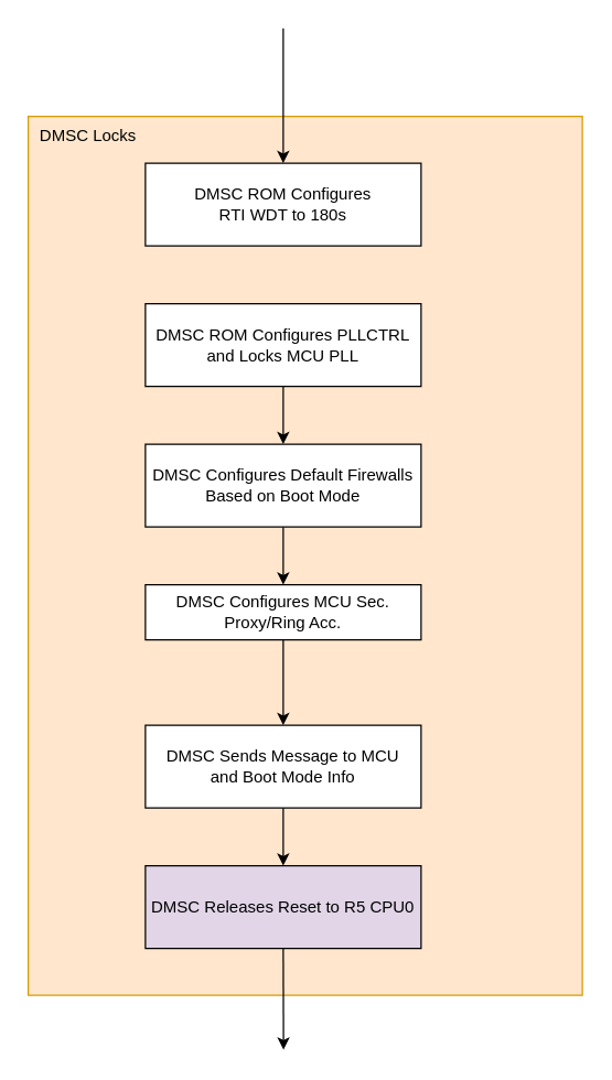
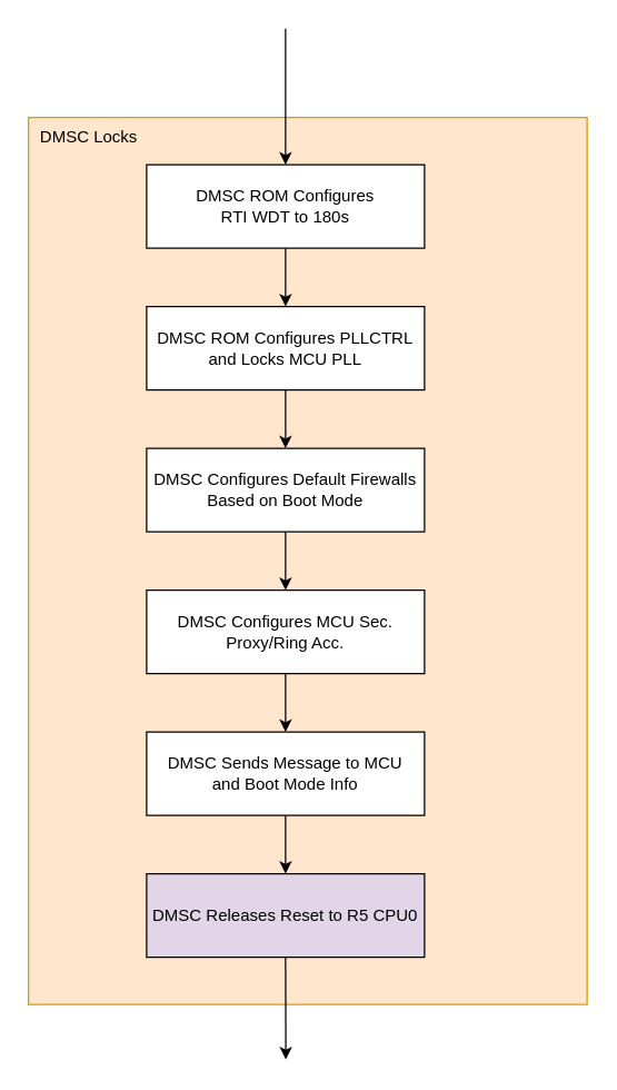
+ <mxCell id="5" style="edgeStyle=none;html=1;exitX=0.5;exitY=1;exitDx=0;exitDy=0;" parent="1" source="7" target="4" edge="1"><mxGeometry relative="1" as="geometry" /></mxCell>
- <mxCell id="11" value="DMSC Configures MCU Sec. Proxy/Ring Acc." style="rounded=0;whiteSpace=wrap;html=1;" parent="1" vertex="1"><mxGeometry x="105" y="424" width="200" height="40" as="geometry" /></mxCell>
+ <mxCell id="11" value="DMSC Configures MCU Sec. Proxy/Ring Acc." style="rounded=0;whiteSpace=wrap;html=1;" parent="1" vertex="1"><mxGeometry x="105" y="424" width="200" height="60" as="geometry" /></mxCell>
